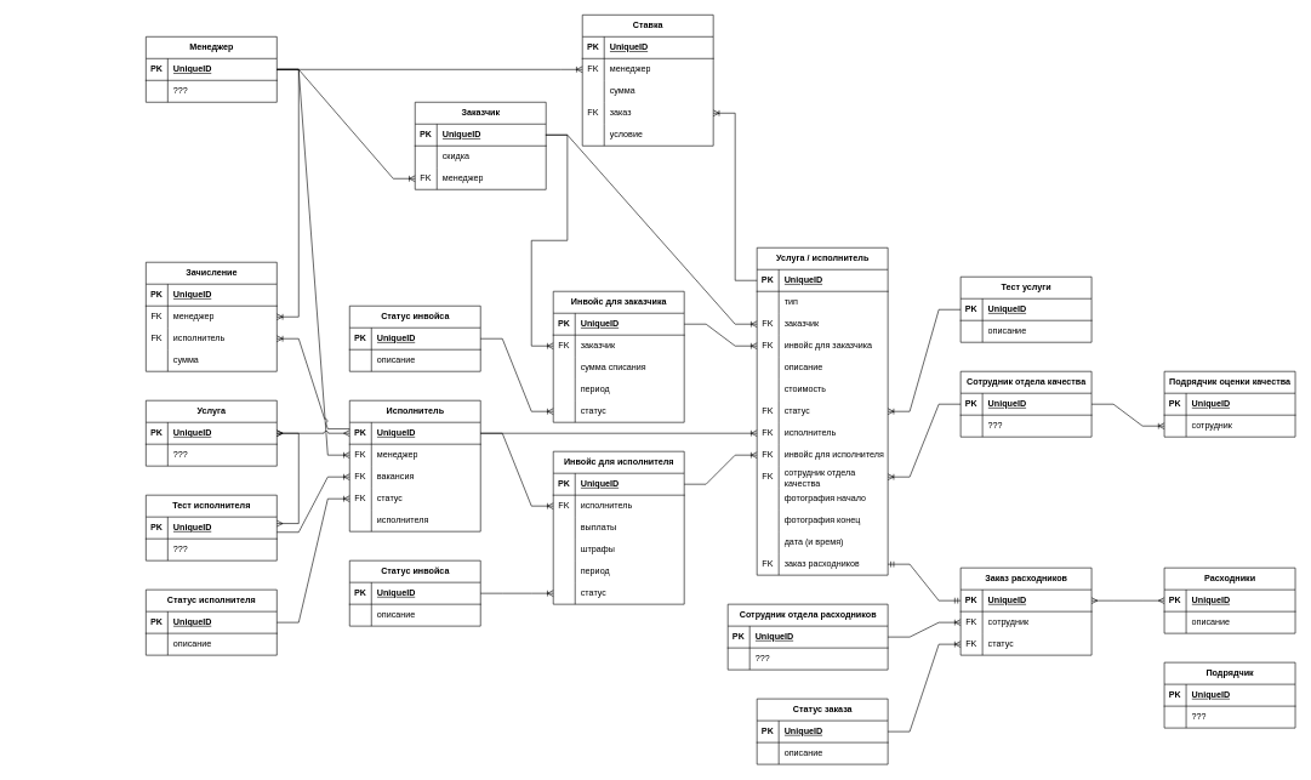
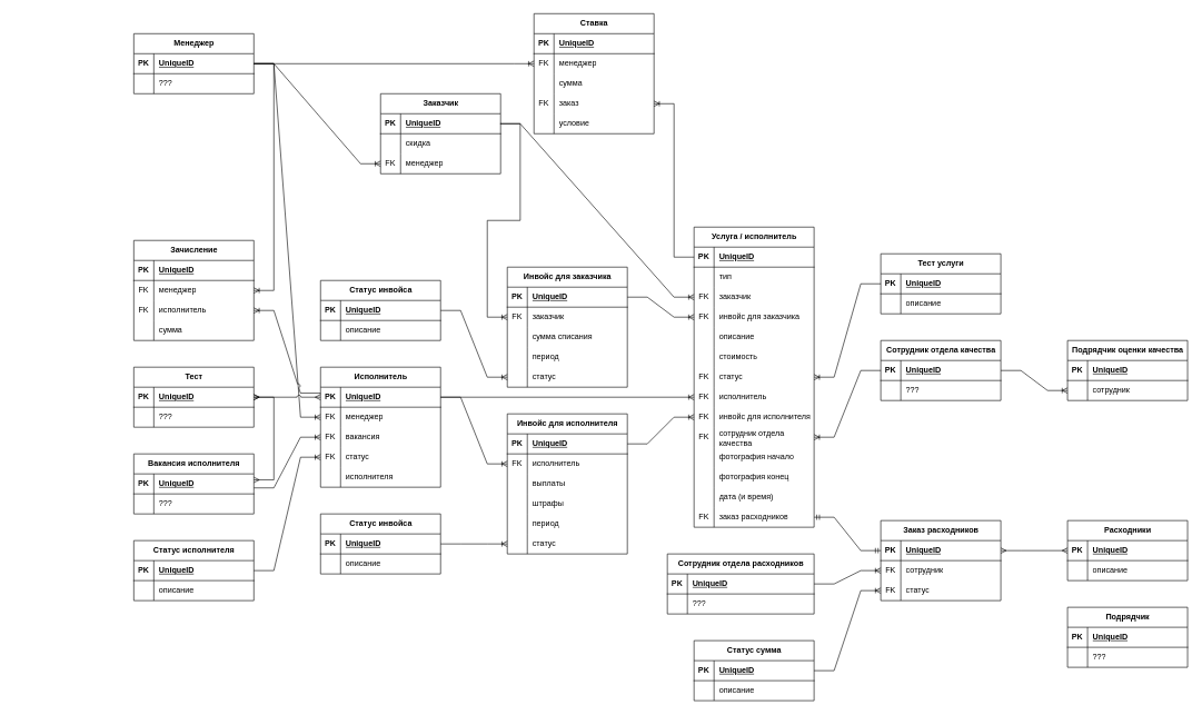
- <mxCell id="95" value="Услуга" style="shape=table;startSize=30;container=1;collapsible=1;childLayout=tableLayout;fixedRows=1;rowLines=0;fontStyle=1;align=center;resizeLast=1;html=1;" parent="1" vertex="1"><mxGeometry x="200" y="550" width="180" height="90" as="geometry" /></mxCell>
+ <mxCell id="95" value="Тест" style="shape=table;startSize=30;container=1;collapsible=1;childLayout=tableLayout;fixedRows=1;rowLines=0;fontStyle=1;align=center;resizeLast=1;html=1;" parent="1" vertex="1"><mxGeometry x="200" y="550" width="180" height="90" as="geometry" /></mxCell>
- <mxCell id="88" value="Тест исполнителя" style="shape=table;startSize=30;container=1;collapsible=1;childLayout=tableLayout;fixedRows=1;rowLines=0;fontStyle=1;align=center;resizeLast=1;html=1;" parent="1" vertex="1"><mxGeometry x="200" y="680" width="180" height="90" as="geometry"><mxRectangle x="-180" y="350" width="140" height="30" as="alternateBounds" /></mxGeometry></mxCell>
+ <mxCell id="88" value="Вакансия исполнителя" style="shape=table;startSize=30;container=1;collapsible=1;childLayout=tableLayout;fixedRows=1;rowLines=0;fontStyle=1;align=center;resizeLast=1;html=1;" parent="1" vertex="1"><mxGeometry x="200" y="680" width="180" height="90" as="geometry"><mxRectangle x="-180" y="350" width="140" height="30" as="alternateBounds" /></mxGeometry></mxCell>
- <mxCell id="135" value="Статус заказа" style="shape=table;startSize=30;container=1;collapsible=1;childLayout=tableLayout;fixedRows=1;rowLines=0;fontStyle=1;align=center;resizeLast=1;html=1;" parent="1" vertex="1"><mxGeometry x="1040" y="960" width="180" height="90" as="geometry" /></mxCell>
+ <mxCell id="135" value="Статус сумма" style="shape=table;startSize=30;container=1;collapsible=1;childLayout=tableLayout;fixedRows=1;rowLines=0;fontStyle=1;align=center;resizeLast=1;html=1;" parent="1" vertex="1"><mxGeometry x="1040" y="960" width="180" height="90" as="geometry" /></mxCell>
